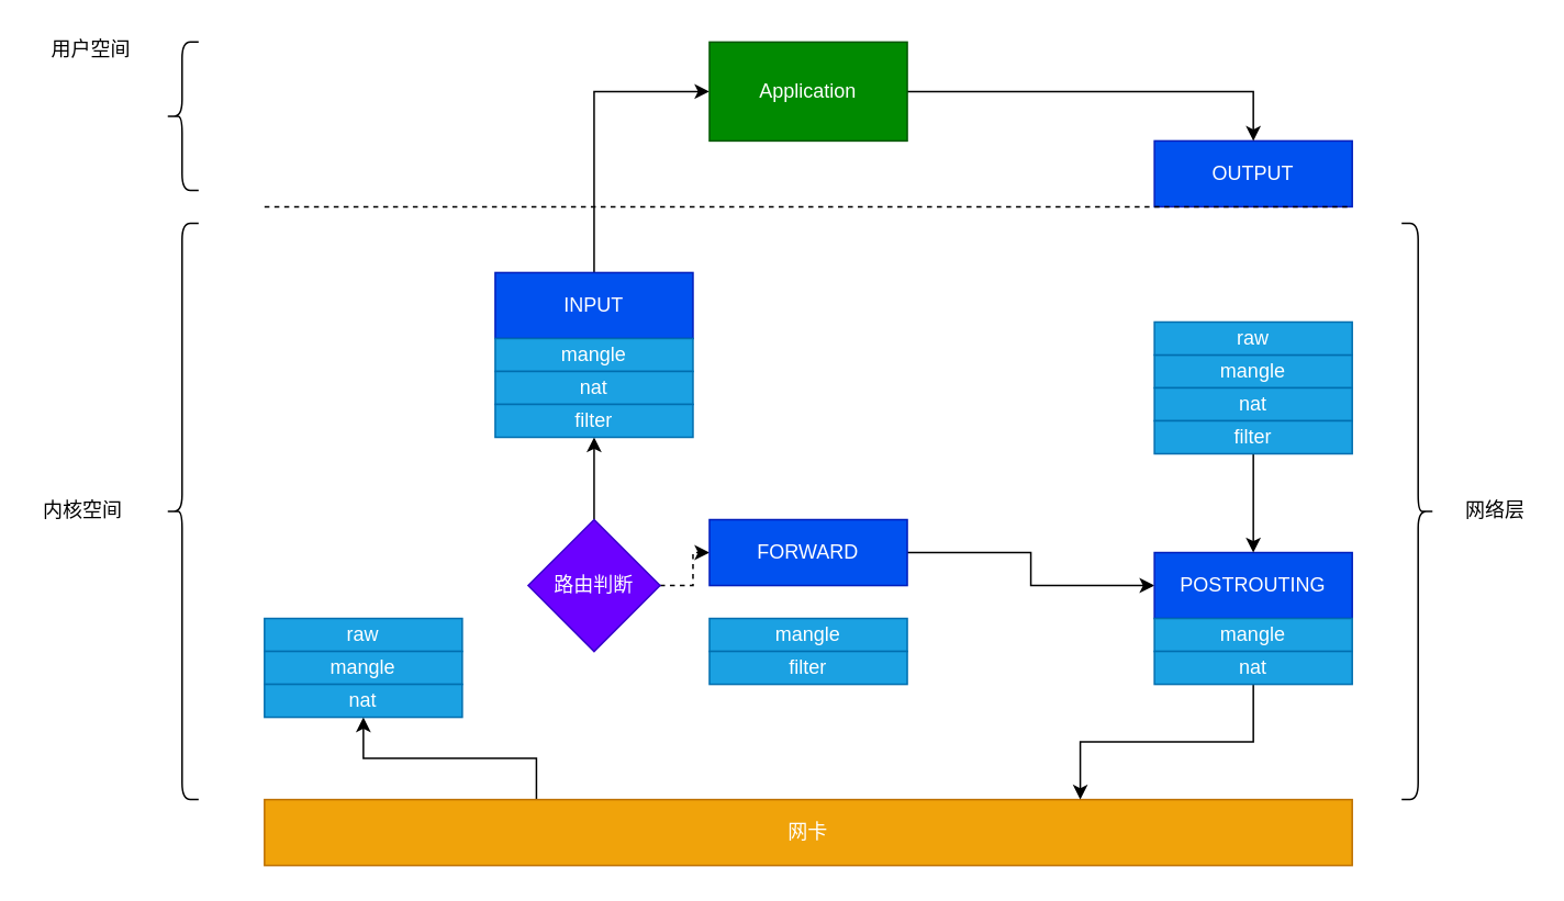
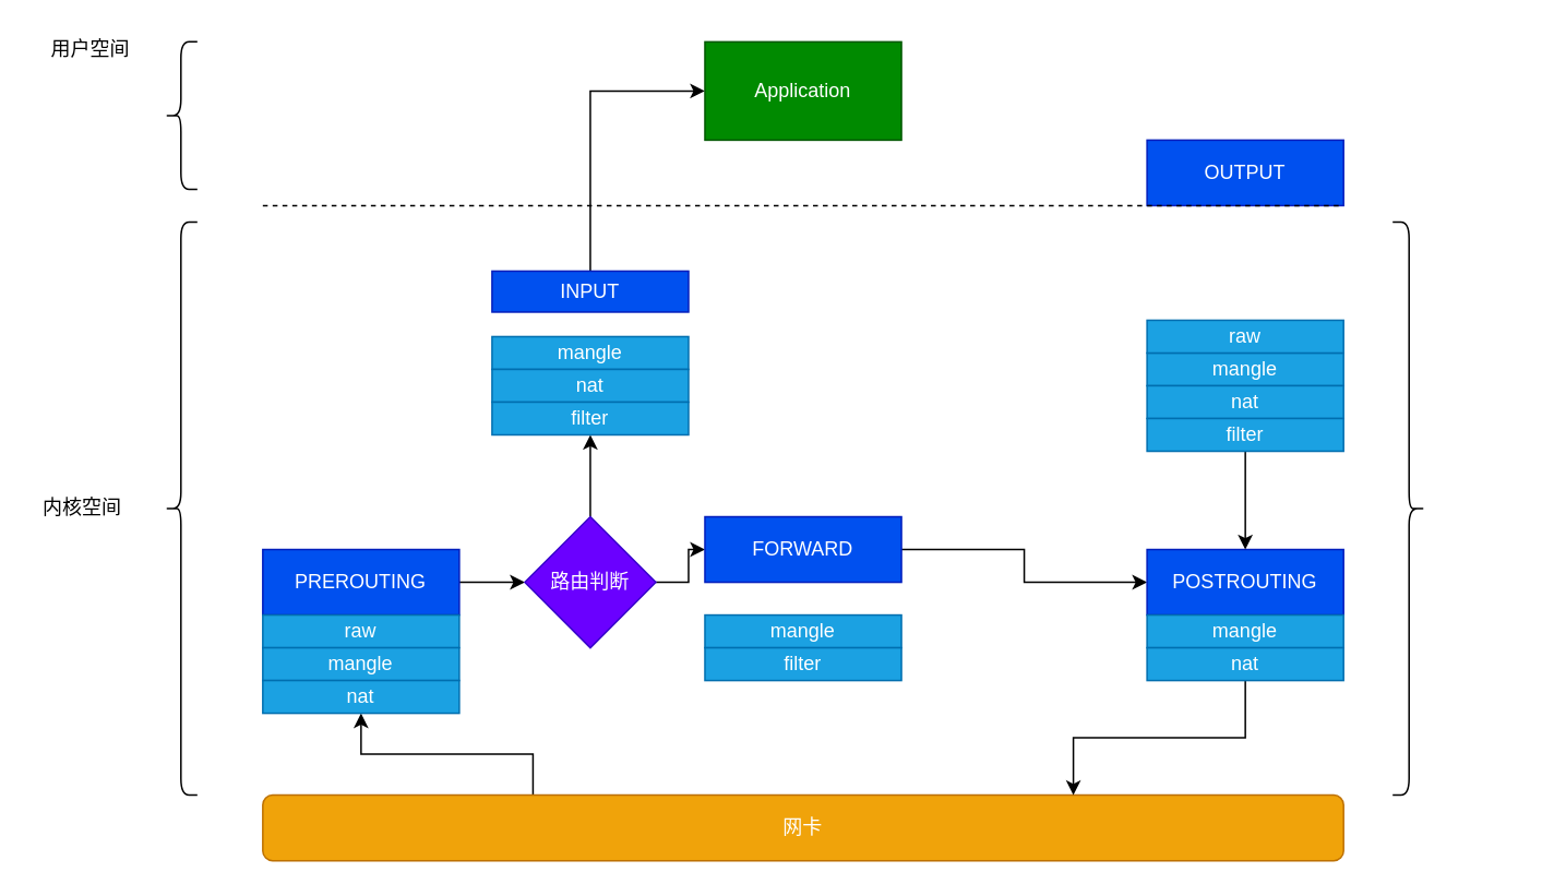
- <mxCell id="31" style="edgeStyle=orthogonalEdgeStyle;rounded=0;orthogonalLoop=1;jettySize=auto;html=1;entryX=0.5;entryY=0;entryDx=0;entryDy=0;" edge="1" parent="1" source="32" target="25"><mxGeometry relative="1" as="geometry" /></mxCell>
- <mxCell id="13" value="INPUT" style="rounded=0;whiteSpace=wrap;html=1;fillColor=#0050ef;strokeColor=#001DBC;fontColor=#ffffff;" vertex="1" parent="1"><mxGeometry x="300" y="165" width="120" height="40" as="geometry" /></mxCell>
+ <mxCell id="13" value="INPUT" style="rounded=0;whiteSpace=wrap;html=1;fillColor=#0050ef;strokeColor=#001DBC;fontColor=#ffffff;" vertex="1" parent="1"><mxGeometry x="300" y="165" width="120" height="25" as="geometry" /></mxCell>
- <mxCell id="39" value="网络层" style="text;html=1;strokeColor=none;fillColor=none;align=center;verticalAlign=middle;whiteSpace=wrap;rounded=0;" vertex="1" parent="1"><mxGeometry x="887" y="300" width="40" height="20" as="geometry" /></mxCell>
- <mxCell id="10" style="edgeStyle=orthogonalEdgeStyle;rounded=0;orthogonalLoop=1;jettySize=auto;html=1;dashed=1;" edge="1" parent="1" source="11" target="18"><mxGeometry relative="1" as="geometry" /></mxCell>
+ <mxCell id="10" style="edgeStyle=orthogonalEdgeStyle;rounded=0;orthogonalLoop=1;jettySize=auto;html=1;" edge="1" parent="1" source="11" target="18"><mxGeometry relative="1" as="geometry" /></mxCell>
+ <mxCell id="5" value="PREROUTING" style="rounded=0;whiteSpace=wrap;html=1;fillColor=#0050ef;strokeColor=#001DBC;fontColor=#ffffff;" vertex="1" parent="1"><mxGeometry x="160" y="335" width="120" height="40" as="geometry" /></mxCell>
+ <mxCell id="4" style="edgeStyle=orthogonalEdgeStyle;rounded=0;orthogonalLoop=1;jettySize=auto;html=1;entryX=0;entryY=0.5;entryDx=0;entryDy=0;" edge="1" parent="1" source="5" target="11"><mxGeometry relative="1" as="geometry" /></mxCell>
- <mxCell id="3" value="网卡" style="rounded=0;whiteSpace=wrap;html=1;fillColor=#f0a30a;strokeColor=#BD7000;fontColor=#ffffff;" vertex="1" parent="1"><mxGeometry x="160" y="485" width="660" height="40" as="geometry" /></mxCell>
+ <mxCell id="3" value="网卡" style="whiteSpace=wrap;html=1;fillColor=#f0a30a;strokeColor=#BD7000;fontColor=#ffffff;rounded=1;" vertex="1" parent="1"><mxGeometry x="160" y="485" width="660" height="40" as="geometry" /></mxCell>
